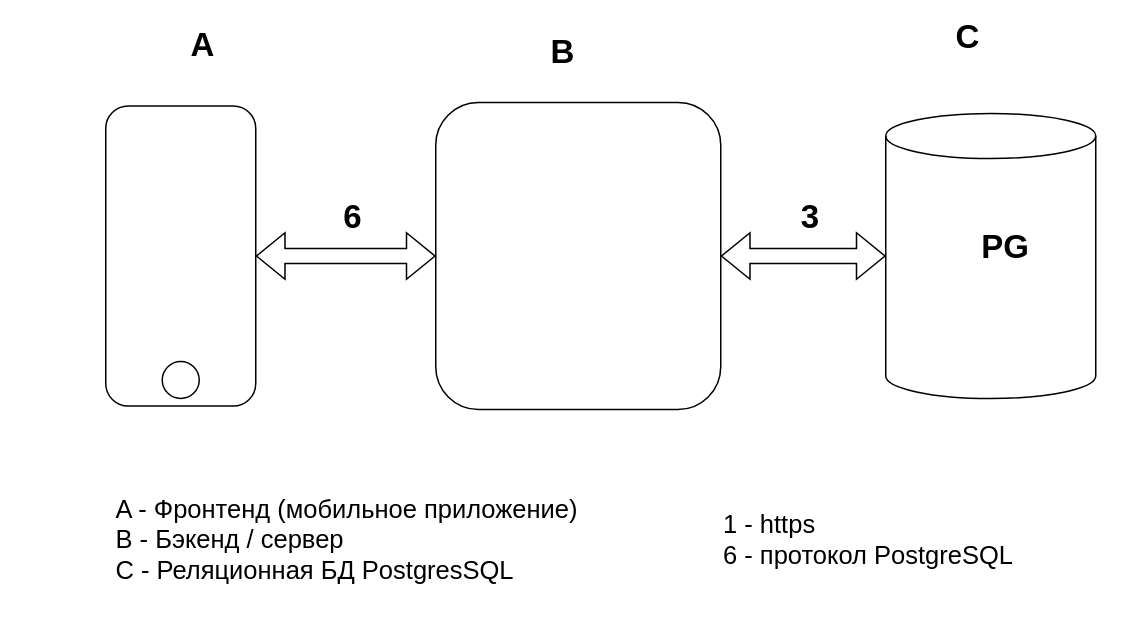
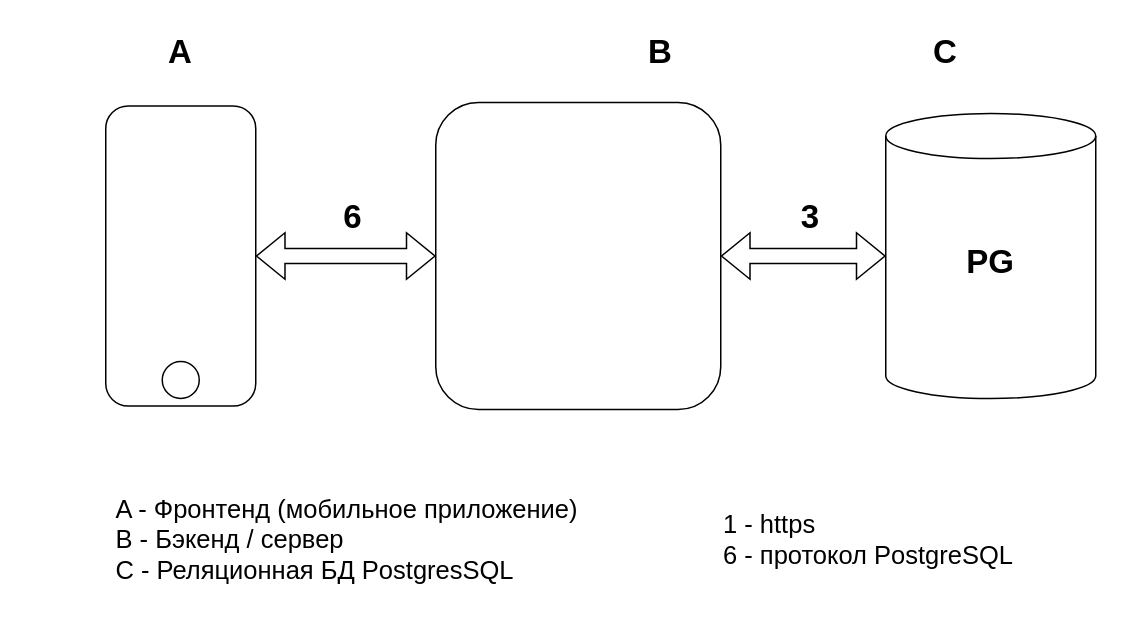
- <mxCell id="8" value="C" style="text;html=1;strokeColor=none;fillColor=none;align=center;verticalAlign=middle;whiteSpace=wrap;rounded=0;fontStyle=1;fontSize=22;" parent="1" vertex="1"><mxGeometry x="615" y="10" width="60" height="30" as="geometry" /></mxCell>
+ <mxCell id="8" value="C" style="text;html=1;strokeColor=none;fillColor=none;align=center;verticalAlign=middle;whiteSpace=wrap;rounded=0;fontStyle=1;fontSize=22;" parent="1" vertex="1"><mxGeometry x="600" y="20" width="60" height="30" as="geometry" /></mxCell>
- <mxCell id="6" value="A" style="text;html=1;strokeColor=none;fillColor=none;align=center;verticalAlign=middle;whiteSpace=wrap;rounded=0;fontStyle=1;fontSize=22;" parent="1" vertex="1"><mxGeometry x="105" y="15" width="60" height="30" as="geometry" /></mxCell>
+ <mxCell id="6" value="A" style="text;html=1;strokeColor=none;fillColor=none;align=center;verticalAlign=middle;whiteSpace=wrap;rounded=0;fontStyle=1;fontSize=22;" parent="1" vertex="1"><mxGeometry x="90" y="20" width="60" height="30" as="geometry" /></mxCell>
- <mxCell id="7" value="B" style="text;html=1;strokeColor=none;fillColor=none;align=center;verticalAlign=middle;whiteSpace=wrap;rounded=0;fontStyle=1;fontSize=22;" parent="1" vertex="1"><mxGeometry x="345" y="20" width="60" height="30" as="geometry" /></mxCell>
+ <mxCell id="7" value="B" style="text;html=1;strokeColor=none;fillColor=none;align=center;verticalAlign=middle;whiteSpace=wrap;rounded=0;fontStyle=1;fontSize=22;" parent="1" vertex="1"><mxGeometry x="410" y="20" width="60" height="30" as="geometry" /></mxCell>
- <mxCell id="13" value="PG" style="text;html=1;strokeColor=none;fillColor=none;align=center;verticalAlign=middle;whiteSpace=wrap;rounded=0;fontSize=22;fontStyle=1" parent="1" vertex="1"><mxGeometry x="640" y="150" width="60" height="30" as="geometry" /></mxCell>
+ <mxCell id="13" value="PG" style="text;html=1;strokeColor=none;fillColor=none;align=center;verticalAlign=middle;whiteSpace=wrap;rounded=0;fontSize=22;fontStyle=1" parent="1" vertex="1"><mxGeometry x="630" width="60" height="30" as="geometry" y="160" /></mxCell>
